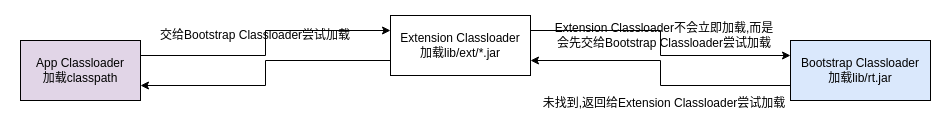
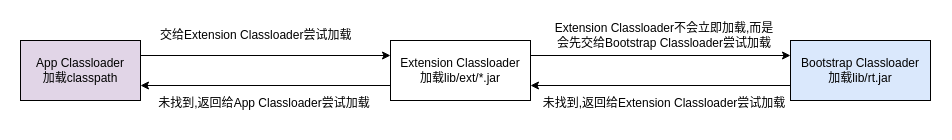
- <mxCell id="9" value="交给&lt;span style=&quot;text-wrap: wrap;&quot;&gt;Bootstrap Classloader尝试加载&lt;/span&gt;" style="text;html=1;resizable=1;points=[];autosize=1;strokeColor=none;fillColor=none;w=2000;fixedWidth=0;imageVerticalAlign=middle;align=left;verticalAlign=middle;labelPosition=center;verticalLabelPosition=middle;horizontal=1;imageAspect=1;overflow=width;" parent="1" vertex="1"><mxGeometry x="160" y="20" width="200" height="30" as="geometry" /></mxCell>
+ <mxCell id="9" value="交给&lt;span style=&quot;text-wrap: wrap;&quot;&gt;Extension Classloader尝试加载&lt;/span&gt;" style="text;html=1;resizable=1;points=[];autosize=1;strokeColor=none;fillColor=none;w=2000;fixedWidth=0;imageVerticalAlign=middle;align=left;verticalAlign=middle;labelPosition=center;verticalLabelPosition=middle;horizontal=1;imageAspect=1;overflow=width;" parent="1" vertex="1"><mxGeometry x="160" y="20" width="200" height="30" as="geometry" /></mxCell>
- <mxCell id="6" value="Extension Classloader&lt;br&gt;加载lib/ext/*.jar" style="rounded=0;whiteSpace=wrap;html=1;" parent="1" vertex="1"><mxGeometry x="390" y="15" width="140" height="60" as="geometry" /></mxCell>
+ <mxCell id="6" value="Extension Classloader&lt;br&gt;加载lib/ext/*.jar" style="rounded=0;whiteSpace=wrap;html=1;" parent="1" vertex="1"><mxGeometry x="390" y="40" width="140" height="60" as="geometry" /></mxCell>
+ <mxCell id="12" value="&lt;span style=&quot;text-wrap: wrap;&quot;&gt;未找到,返回给&lt;/span&gt;&lt;span style=&quot;text-wrap: wrap;&quot;&gt;App Classloader&lt;/span&gt;&lt;span style=&quot;text-wrap: wrap;&quot;&gt;尝试加载&lt;/span&gt;" style="text;html=1;align=center;verticalAlign=middle;resizable=1;points=[];autosize=1;strokeColor=none;fillColor=none;overflow=width;" parent="1" vertex="1"><mxGeometry x="150" y="88" width="230" height="30" as="geometry" /></mxCell>
